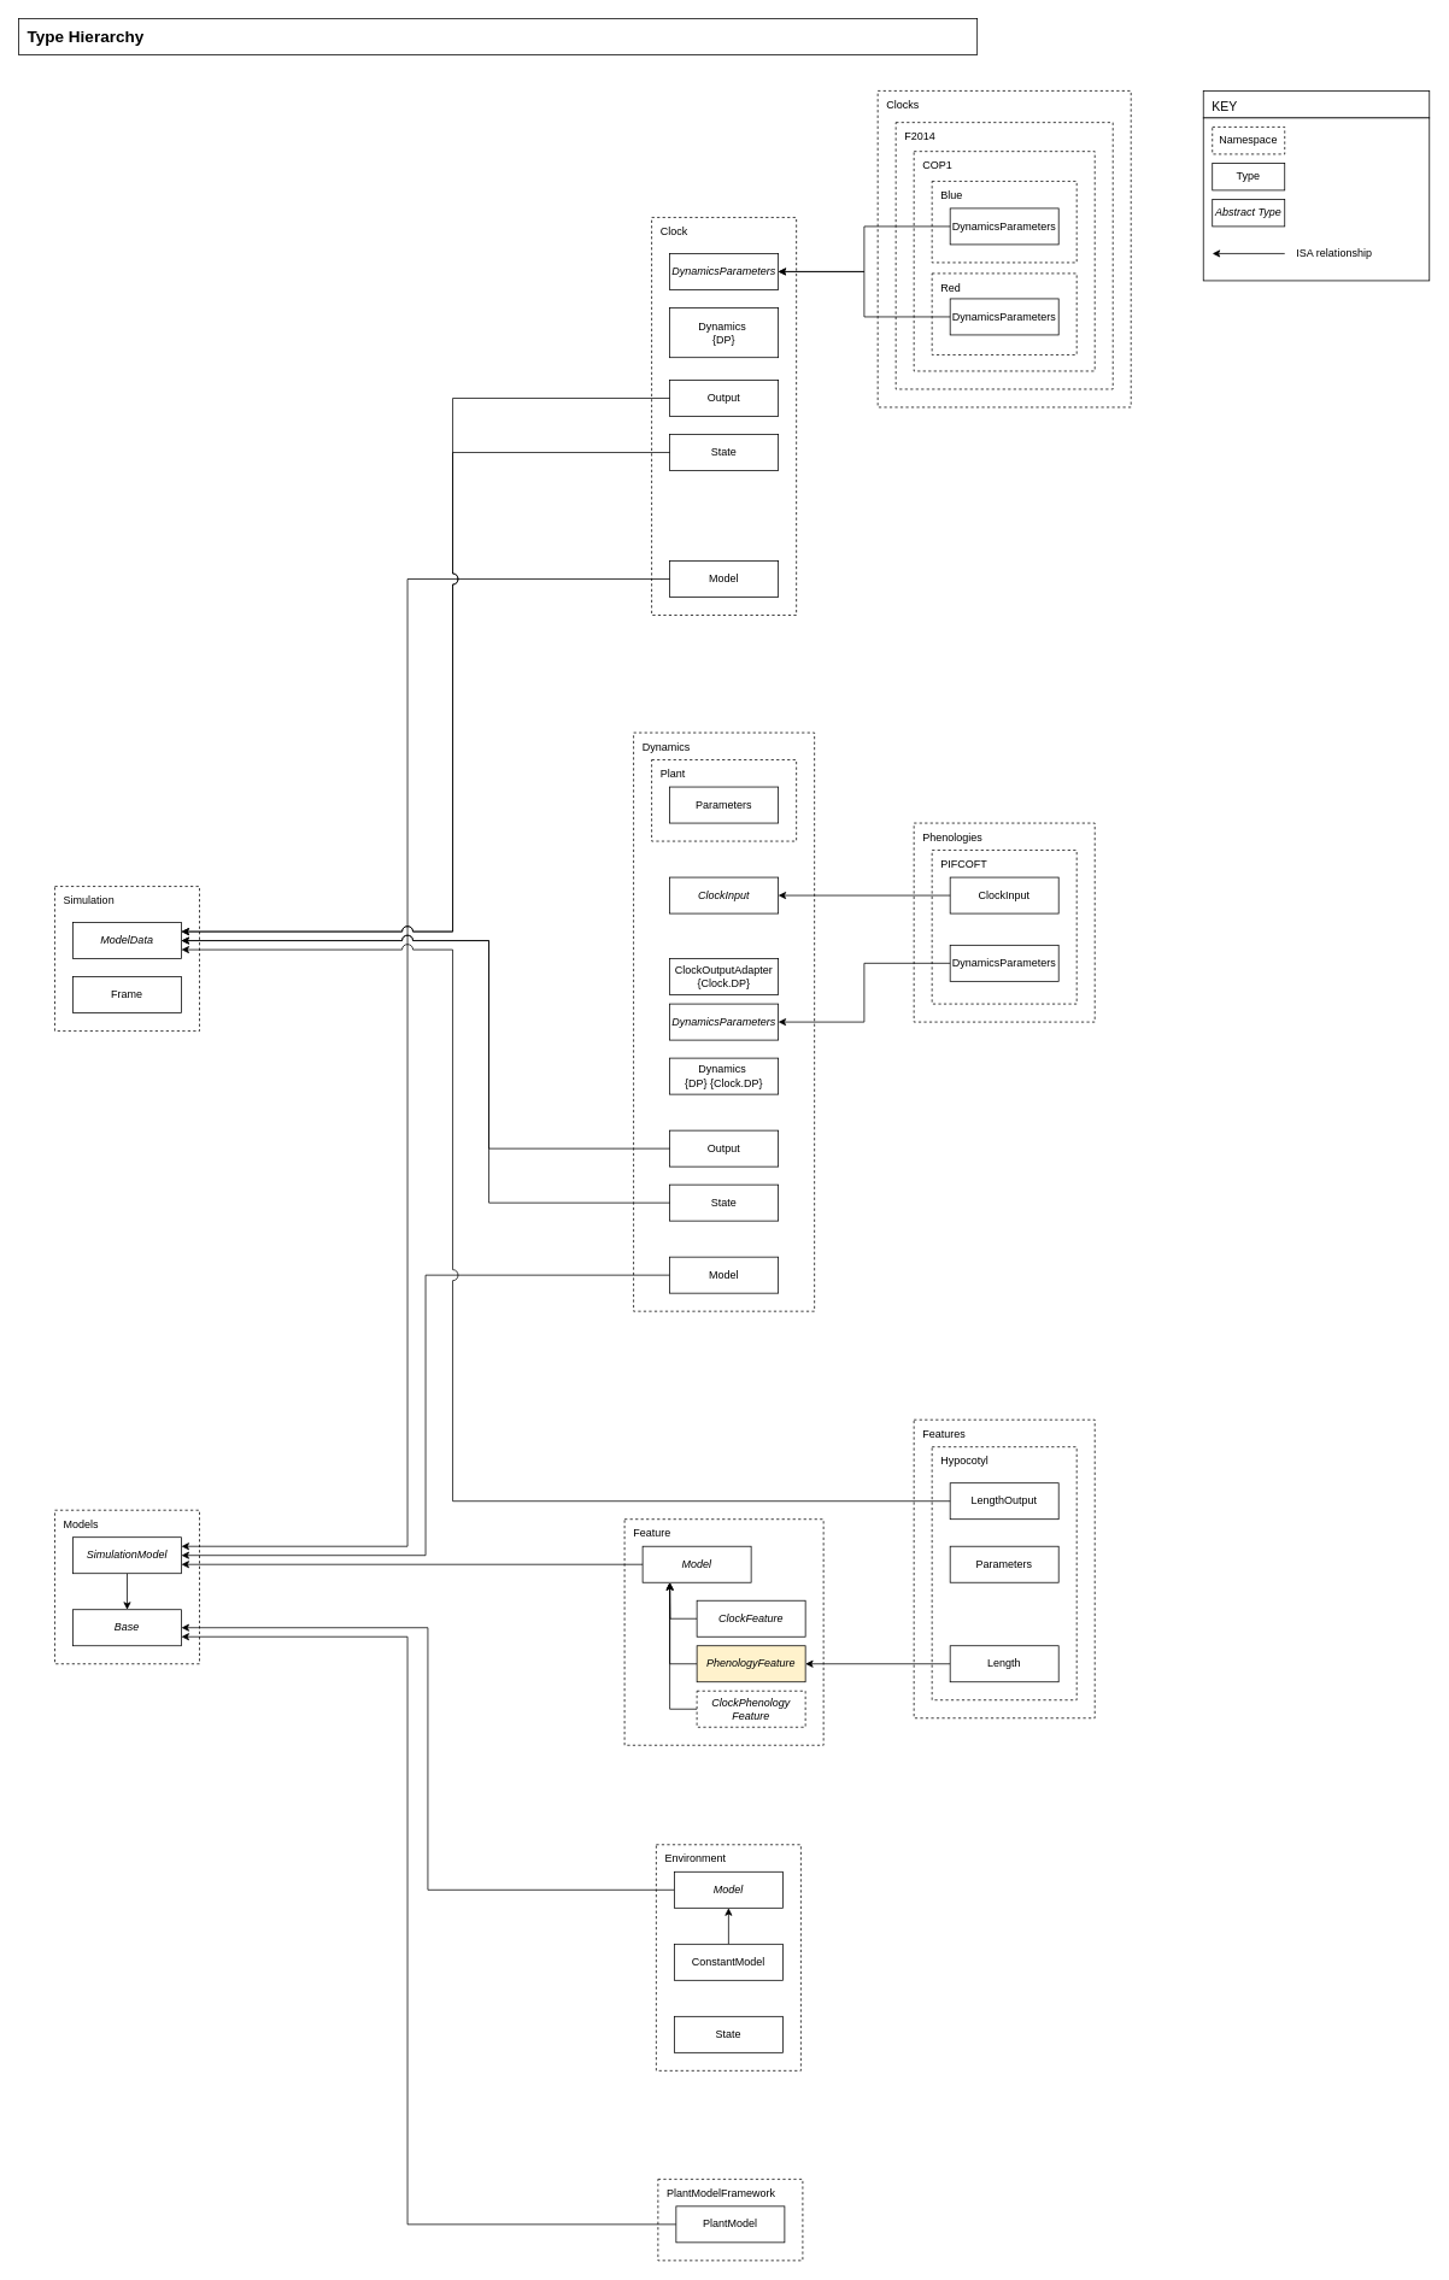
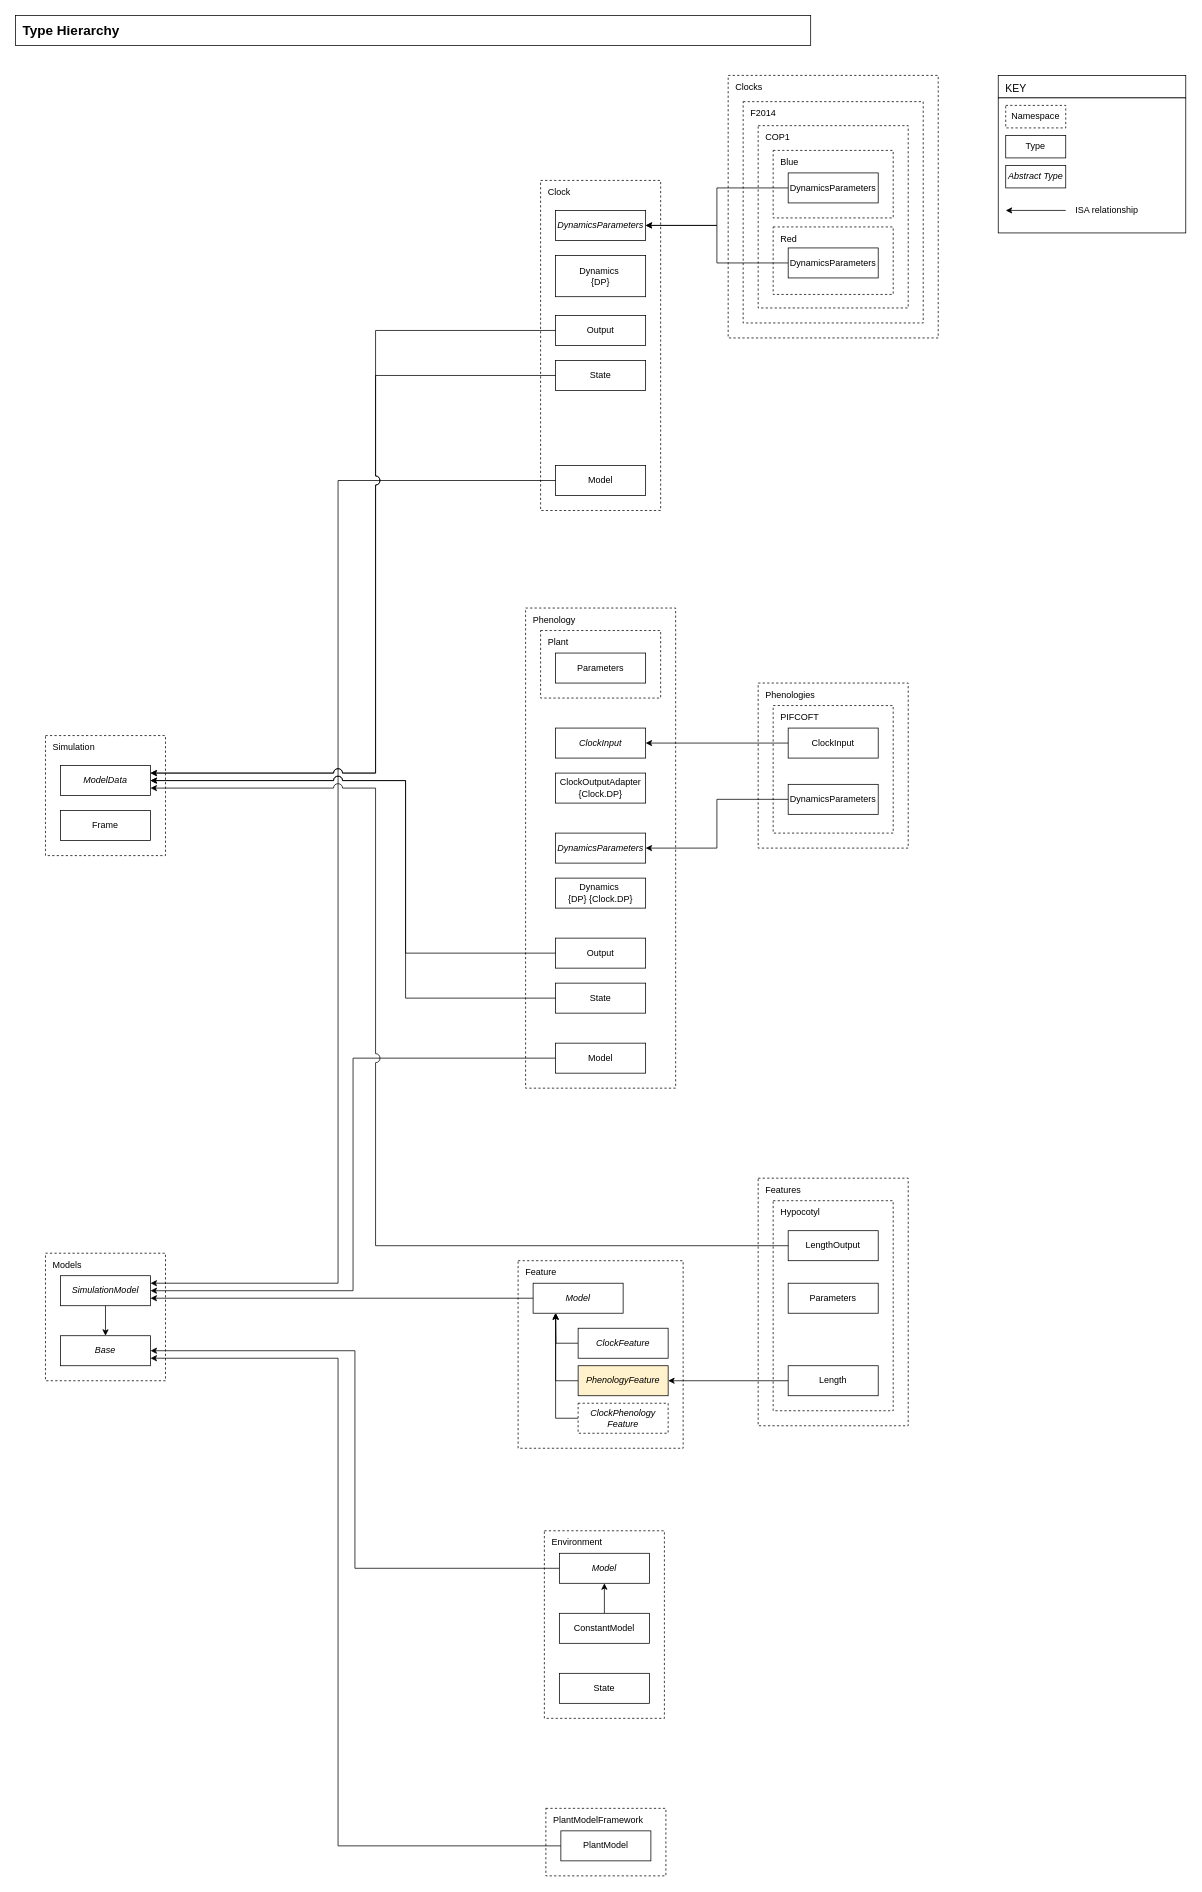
- <mxCell id="35" value="Dynamics" style="rounded=0;whiteSpace=wrap;html=1;verticalAlign=top;dashed=1;align=left;spacingLeft=8;spacingBottom=2;spacingRight=4;spacingTop=2;" parent="1" vertex="1"><mxGeometry x="700" y="810" width="200" height="640" as="geometry" /></mxCell>
+ <mxCell id="35" value="Phenology" style="rounded=0;whiteSpace=wrap;html=1;verticalAlign=top;dashed=1;align=left;spacingLeft=8;spacingBottom=2;spacingRight=4;spacingTop=2;" parent="1" vertex="1"><mxGeometry x="700" y="810" width="200" height="640" as="geometry" /></mxCell>
- <mxCell id="41" value="ClockOutputAdapter {Clock.DP}" style="rounded=0;whiteSpace=wrap;html=1;fontStyle=0" parent="1" vertex="1"><mxGeometry x="740" y="1060" width="120" height="40" as="geometry" /></mxCell>
+ <mxCell id="41" value="ClockOutputAdapter {Clock.DP}" style="rounded=0;whiteSpace=wrap;html=1;fontStyle=0" parent="1" vertex="1"><mxGeometry x="740" y="1030" width="120" height="40" as="geometry" /></mxCell>
